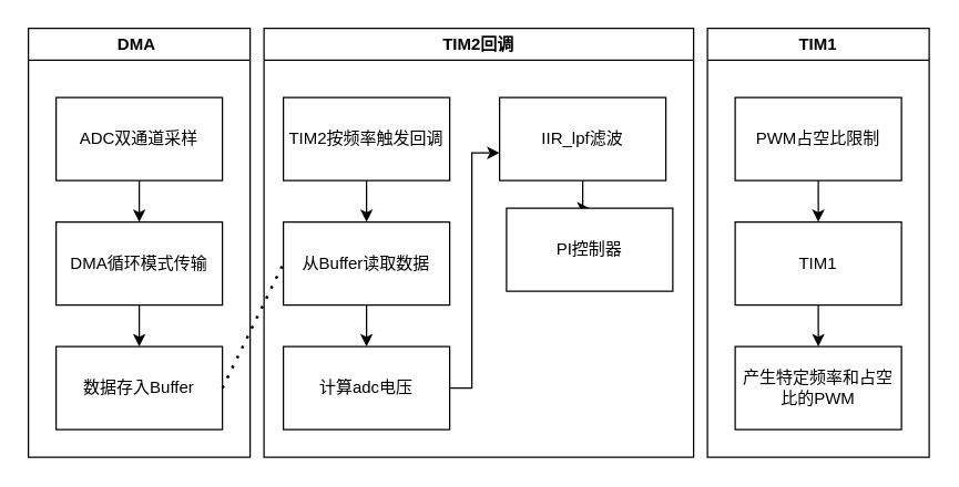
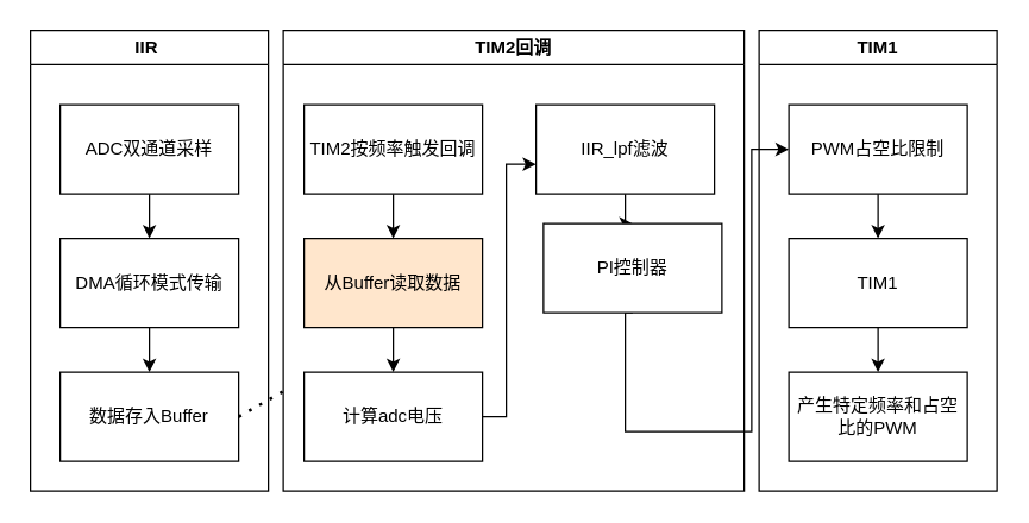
- <mxCell id="18" value="DMA&amp;nbsp;" style="swimlane;whiteSpace=wrap;html=1;" vertex="1" parent="1"><mxGeometry y="20" width="160" height="310" as="geometry" x="20" /></mxCell>
+ <mxCell id="18" value="IIR&amp;nbsp;" style="swimlane;whiteSpace=wrap;html=1;" vertex="1" parent="1"><mxGeometry y="20" width="160" height="310" as="geometry" x="20" /></mxCell>
- <mxCell id="10" value="从Buffer读取数据" style="whiteSpace=wrap;html=1;rounded=0;" vertex="1" parent="1"><mxGeometry x="204" y="160" width="120" height="60" as="geometry" /></mxCell>
+ <mxCell id="10" value="从Buffer读取数据" style="whiteSpace=wrap;html=1;rounded=0;fillColor=#ffe6cc;" vertex="1" parent="1"><mxGeometry x="204" y="160" width="120" height="60" as="geometry" /></mxCell>
- <mxCell id="17" value="" style="endArrow=none;dashed=1;html=1;dashPattern=1 3;strokeWidth=2;rounded=0;exitX=1;exitY=0.5;exitDx=0;exitDy=0;entryX=0;entryY=0.5;entryDx=0;entryDy=0;" edge="1" parent="1" source="6" target="10"><mxGeometry width="50" height="50" relative="1" as="geometry"><mxPoint x="240" y="320" as="sourcePoint" /><mxPoint x="290" y="270" as="targetPoint" /></mxGeometry></mxCell>
+ <mxCell id="17" value="" style="endArrow=none;dashed=1;html=1;dashPattern=1 3;strokeWidth=2;rounded=0;exitX=1;exitY=0.5;exitDx=0;exitDy=0;" edge="1" parent="1" source="6" target="19"><mxGeometry width="50" height="50" relative="1" as="geometry"><mxPoint x="240" y="320" as="sourcePoint" /><mxPoint x="290" y="270" as="targetPoint" /></mxGeometry></mxCell>
+ <mxCell id="15" style="edgeStyle=orthogonalEdgeStyle;rounded=0;orthogonalLoop=1;jettySize=auto;html=1;entryX=0;entryY=0.5;entryDx=0;entryDy=0;exitX=0.5;exitY=1;exitDx=0;exitDy=0;" edge="1" parent="1" source="16" target="24"><mxGeometry relative="1" as="geometry"><Array as="points"><mxPoint x="420" y="290" /><mxPoint x="505" y="290" /><mxPoint x="505" y="100" /></Array></mxGeometry></mxCell>
